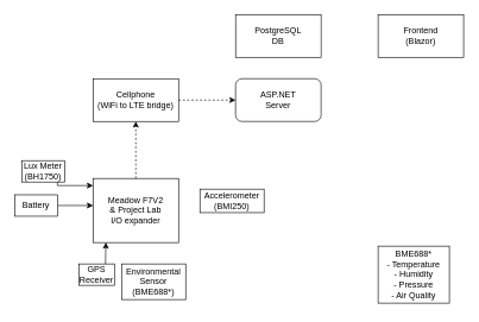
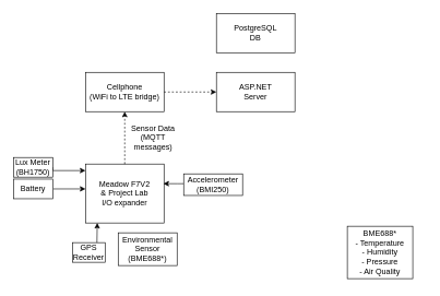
- <mxCell id="3" value="&lt;div&gt;Frontend&lt;/div&gt;&lt;div&gt;(Blazor)&lt;br&gt;&lt;/div&gt;" style="rounded=0;whiteSpace=wrap;html=1;" parent="1" vertex="1"><mxGeometry x="530" y="20" width="120" height="60" as="geometry" /></mxCell>
- <mxCell id="5" value="ASP.NET&lt;br&gt;Server" style="whiteSpace=wrap;html=1;rounded=1;" parent="1" vertex="1"><mxGeometry x="330" y="110" width="120" height="60" as="geometry" /></mxCell>
+ <mxCell id="5" value="ASP.NET&lt;br&gt;Server" style="rounded=0;whiteSpace=wrap;html=1;" parent="1" vertex="1"><mxGeometry x="330" y="110" width="120" height="60" as="geometry" /></mxCell>
+ <mxCell id="19" value="Sensor Data&lt;br&gt;(MQTT messages)" style="text;html=1;strokeColor=none;fillColor=none;align=center;verticalAlign=middle;whiteSpace=wrap;rounded=0;" vertex="1" parent="1"><mxGeometry x="187" y="190" width="93" height="40" as="geometry" /></mxCell>
- <mxCell id="16" value="Lux Meter&lt;br&gt;(BH1750)" style="rounded=0;whiteSpace=wrap;html=1;" parent="1" vertex="1"><mxGeometry x="30" y="225" width="60" height="30" as="geometry" /></mxCell>
+ <mxCell id="16" value="Lux Meter&lt;br&gt;(BH1750)" style="rounded=0;whiteSpace=wrap;html=1;" parent="1" vertex="1"><mxGeometry x="20" y="240" width="60" height="30" as="geometry" /></mxCell>
+ <mxCell id="7" style="edgeStyle=orthogonalEdgeStyle;rounded=0;orthogonalLoop=1;jettySize=auto;html=1;entryX=0.992;entryY=0.333;entryDx=0;entryDy=0;entryPerimeter=0;" edge="1" parent="1" source="8" target="2"><mxGeometry relative="1" as="geometry"><Array as="points"><mxPoint x="270" y="280" /><mxPoint x="270" y="280" /></Array></mxGeometry></mxCell>
- <mxCell id="9" value="Environmental&lt;br&gt;Sensor&lt;br&gt;(BME688*)" style="rounded=0;whiteSpace=wrap;html=1;" parent="1" vertex="1"><mxGeometry x="170" y="370" width="90" height="50" as="geometry" /></mxCell>
+ <mxCell id="9" value="Environmental&lt;br&gt;Sensor&lt;br&gt;(BME688*)" style="rounded=0;whiteSpace=wrap;html=1;" parent="1" vertex="1"><mxGeometry x="180" y="355" width="90" height="50" as="geometry" /></mxCell>
